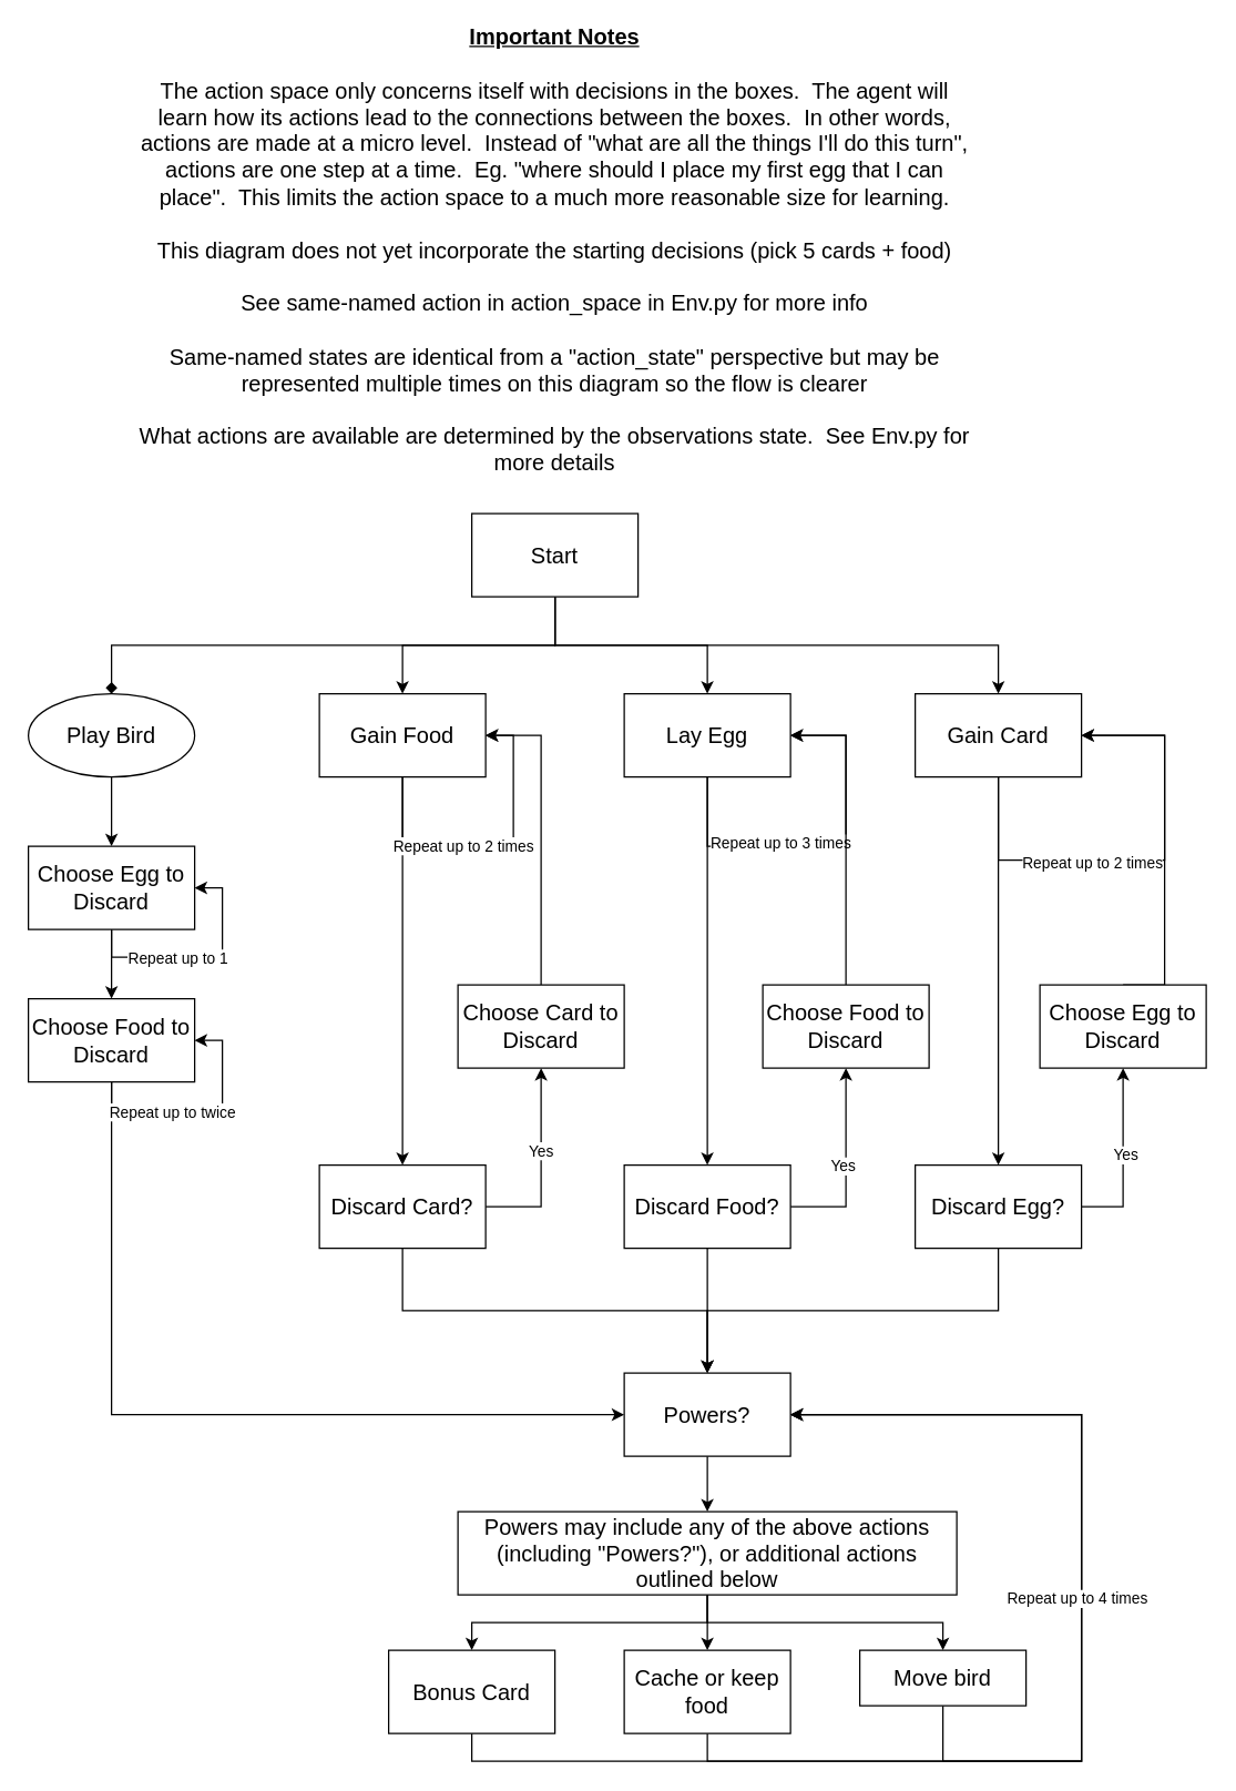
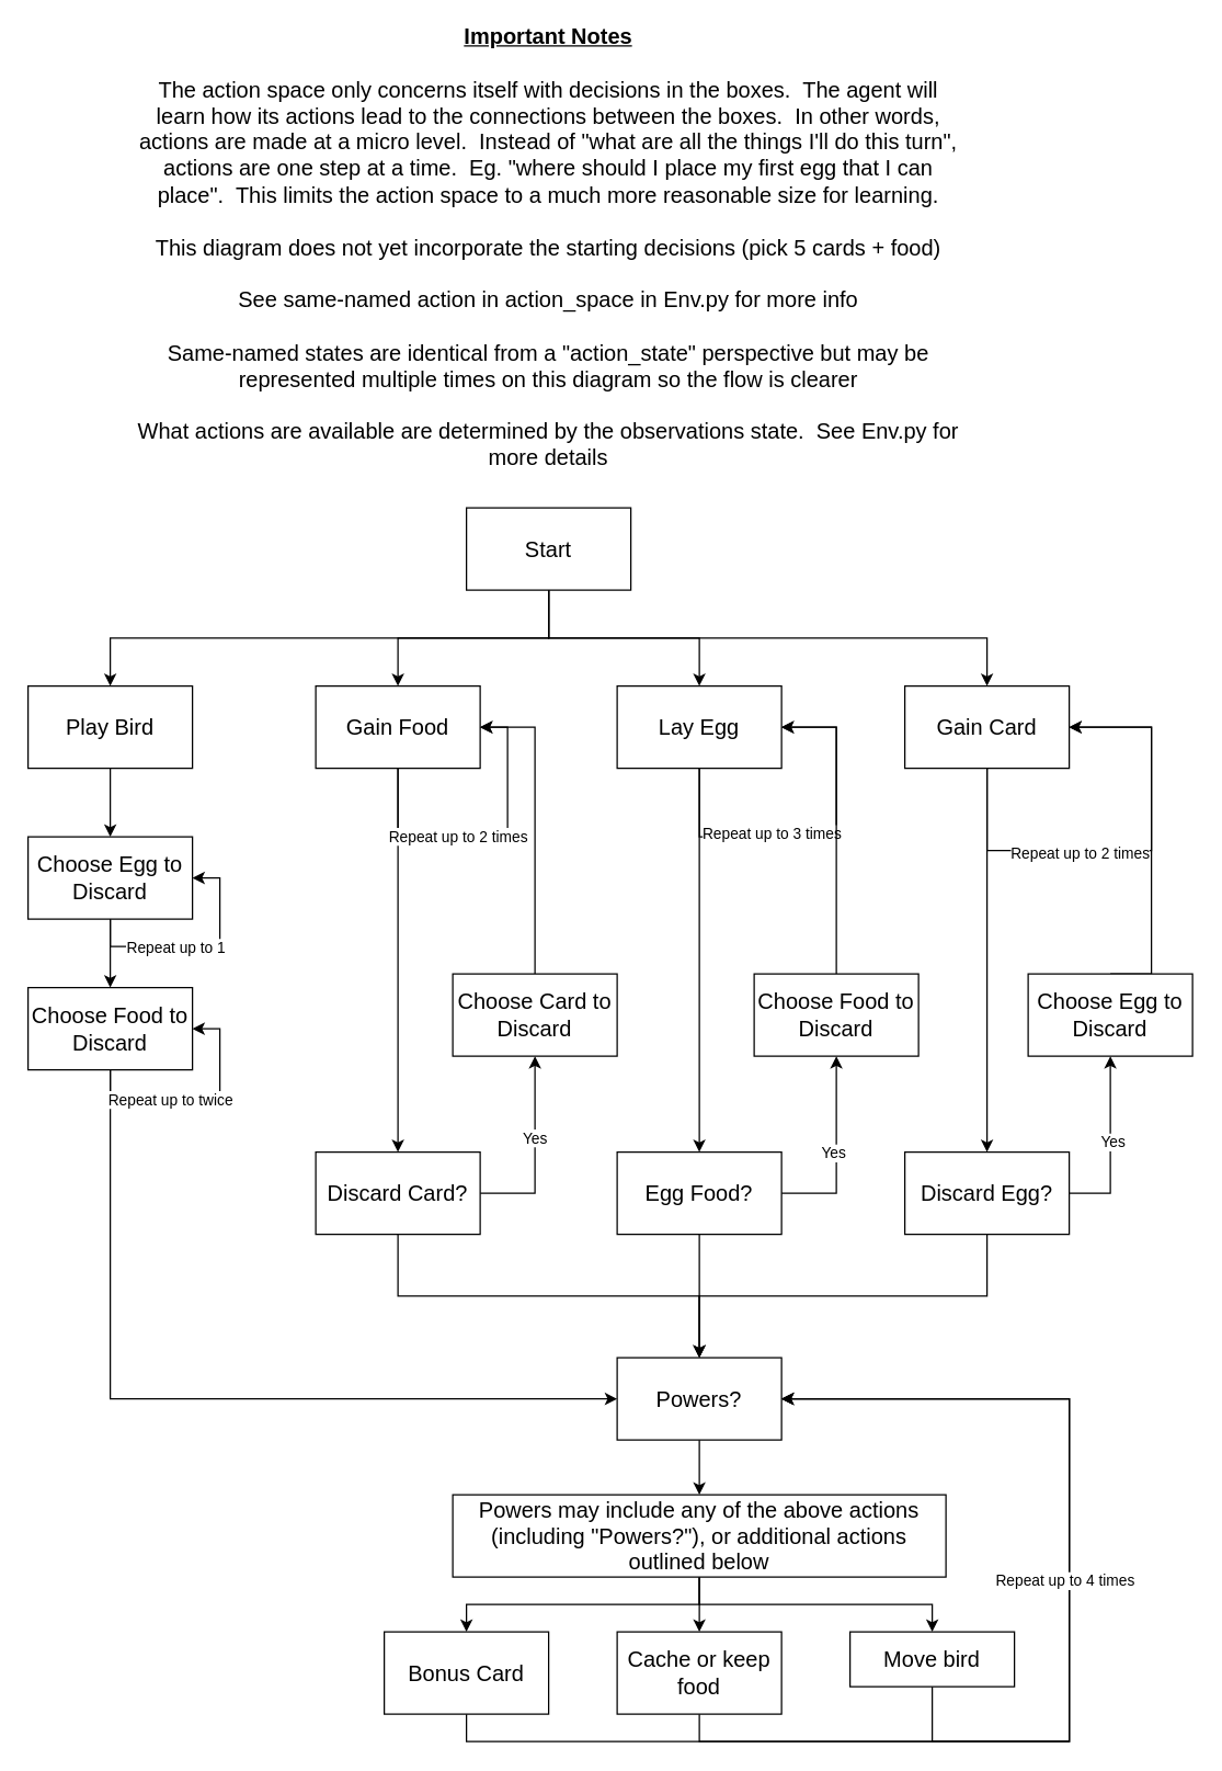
- <mxCell id="5" style="edgeStyle=orthogonalEdgeStyle;rounded=0;orthogonalLoop=1;jettySize=auto;html=1;exitX=0.5;exitY=1;exitDx=0;exitDy=0;entryX=0.5;entryY=0;entryDx=0;entryDy=0;endArrow=diamond;" edge="1" parent="1" source="6" target="8"><mxGeometry relative="1" as="geometry" /></mxCell>
+ <mxCell id="5" style="edgeStyle=orthogonalEdgeStyle;rounded=0;orthogonalLoop=1;jettySize=auto;html=1;exitX=0.5;exitY=1;exitDx=0;exitDy=0;entryX=0.5;entryY=0;entryDx=0;entryDy=0;" edge="1" parent="1" source="6" target="8"><mxGeometry relative="1" as="geometry" /></mxCell>
- <mxCell id="8" value="&lt;font style=&quot;font-size: 16px;&quot;&gt;Play Bird&lt;/font&gt;" style="ellipse;whiteSpace=wrap;html=1;" parent="1" vertex="1"><mxGeometry x="20" y="500" width="120" height="60" as="geometry" /></mxCell>
+ <mxCell id="8" value="&lt;font style=&quot;font-size: 16px;&quot;&gt;Play Bird&lt;/font&gt;" style="rounded=0;whiteSpace=wrap;html=1;" parent="1" vertex="1"><mxGeometry x="20" y="500" width="120" height="60" as="geometry" /></mxCell>
- <mxCell id="27" value="&lt;font style=&quot;font-size: 16px;&quot;&gt;Discard Food?&lt;/font&gt;" style="rounded=0;whiteSpace=wrap;html=1;" vertex="1" parent="1"><mxGeometry x="450" y="840" width="120" height="60" as="geometry" /></mxCell>
+ <mxCell id="27" value="&lt;font style=&quot;font-size: 16px;&quot;&gt;Egg Food?&lt;/font&gt;" style="rounded=0;whiteSpace=wrap;html=1;" vertex="1" parent="1"><mxGeometry x="450" y="840" width="120" height="60" as="geometry" /></mxCell>
